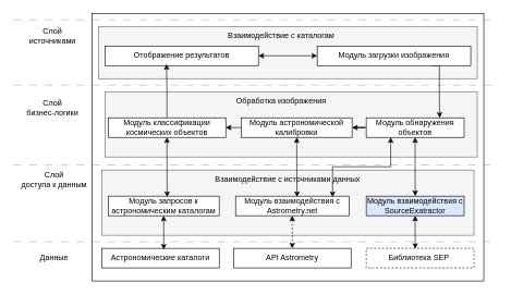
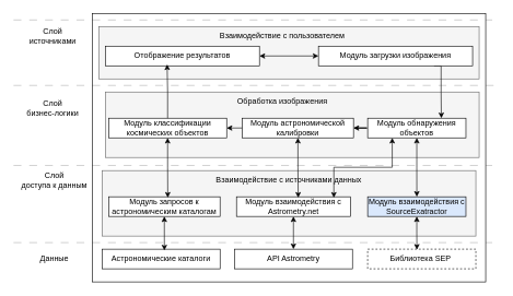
- <mxCell id="6" value="Взаимодействие с каталогам" style="text;html=1;align=center;verticalAlign=middle;whiteSpace=wrap;rounded=0;" parent="1" vertex="1"><mxGeometry x="315" y="40" width="230" height="30" as="geometry" /></mxCell>
+ <mxCell id="6" value="Взаимодействие с пользователем" style="text;html=1;align=center;verticalAlign=middle;whiteSpace=wrap;rounded=0;" parent="1" vertex="1"><mxGeometry x="315" y="40" width="230" height="30" as="geometry" /></mxCell>
- <mxCell id="20" style="edgeStyle=orthogonalEdgeStyle;rounded=0;orthogonalLoop=1;jettySize=auto;html=1;exitX=0.5;exitY=1;exitDx=0;exitDy=0;entryX=0.5;entryY=0;entryDx=0;entryDy=0;startArrow=classic;startFill=1;dashed=1;" edge="1" parent="1" source="21" target="27"><mxGeometry relative="1" as="geometry" /></mxCell>
+ <mxCell id="20" style="edgeStyle=orthogonalEdgeStyle;rounded=0;orthogonalLoop=1;jettySize=auto;html=1;exitX=0.5;exitY=1;exitDx=0;exitDy=0;entryX=0.5;entryY=0;entryDx=0;entryDy=0;startArrow=classic;startFill=1;" edge="1" parent="1" source="21" target="27"><mxGeometry relative="1" as="geometry" /></mxCell>
